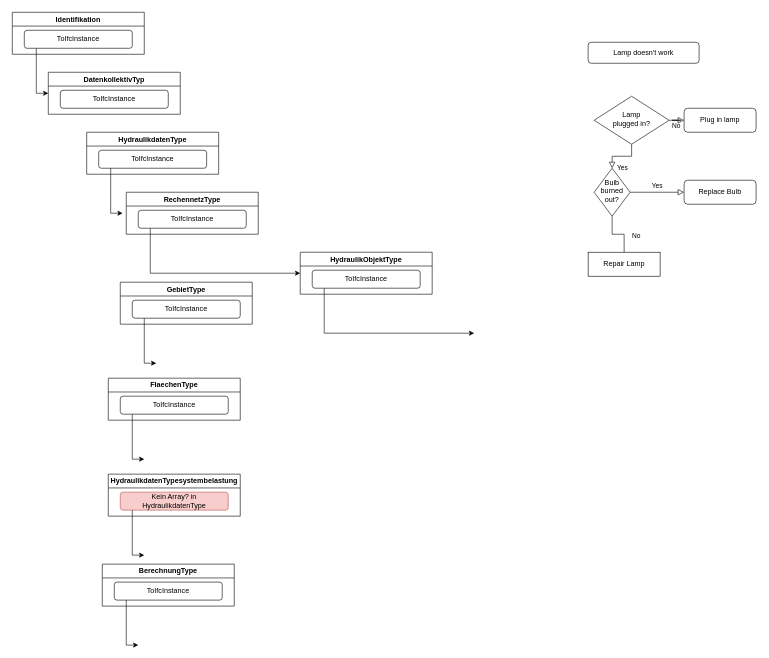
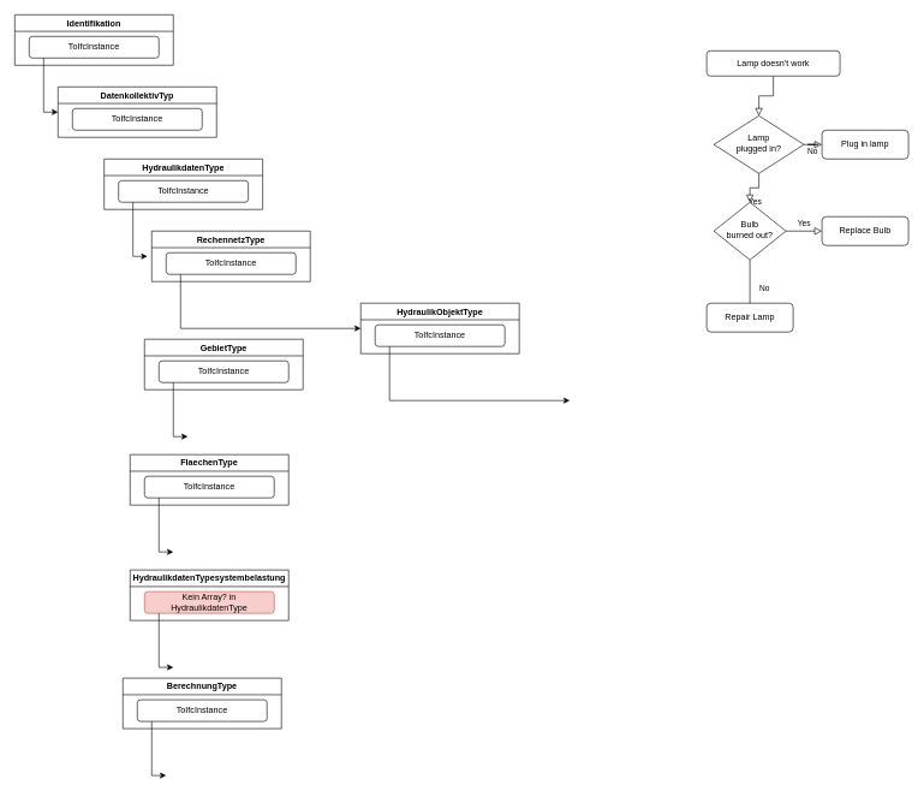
+ <mxCell id="2" value="" style="rounded=0;html=1;jettySize=auto;orthogonalLoop=1;fontSize=11;endArrow=block;endFill=0;endSize=8;strokeWidth=1;shadow=0;labelBackgroundColor=none;edgeStyle=orthogonalEdgeStyle;" parent="1" source="3" target="6" edge="1"><mxGeometry relative="1" as="geometry" /></mxCell>
- <mxCell id="10" value="Bulb&lt;br&gt;burned out?" style="rhombus;whiteSpace=wrap;html=1;shadow=0;fontFamily=Helvetica;fontSize=12;align=center;strokeWidth=1;spacing=6;spacingTop=-4;" parent="1" vertex="1"><mxGeometry x="990" y="280" width="60" height="80" as="geometry" /></mxCell>
+ <mxCell id="10" value="Bulb&lt;br&gt;burned out?" style="rhombus;whiteSpace=wrap;html=1;shadow=0;fontFamily=Helvetica;fontSize=12;align=center;strokeWidth=1;spacing=6;spacingTop=-4;" parent="1" vertex="1"><mxGeometry x="990" y="280" width="100" height="80" as="geometry" /></mxCell>
- <mxCell id="11" value="Repair Lamp" style="whiteSpace=wrap;html=1;fontSize=12;glass=0;strokeWidth=1;shadow=0;rounded=0;" parent="1" vertex="1"><mxGeometry x="980" y="420" width="120" height="40" as="geometry" /></mxCell>
+ <mxCell id="11" value="Repair Lamp" style="rounded=1;whiteSpace=wrap;html=1;fontSize=12;glass=0;strokeWidth=1;shadow=0;" parent="1" vertex="1"><mxGeometry x="980" y="420" width="120" height="40" as="geometry" /></mxCell>
